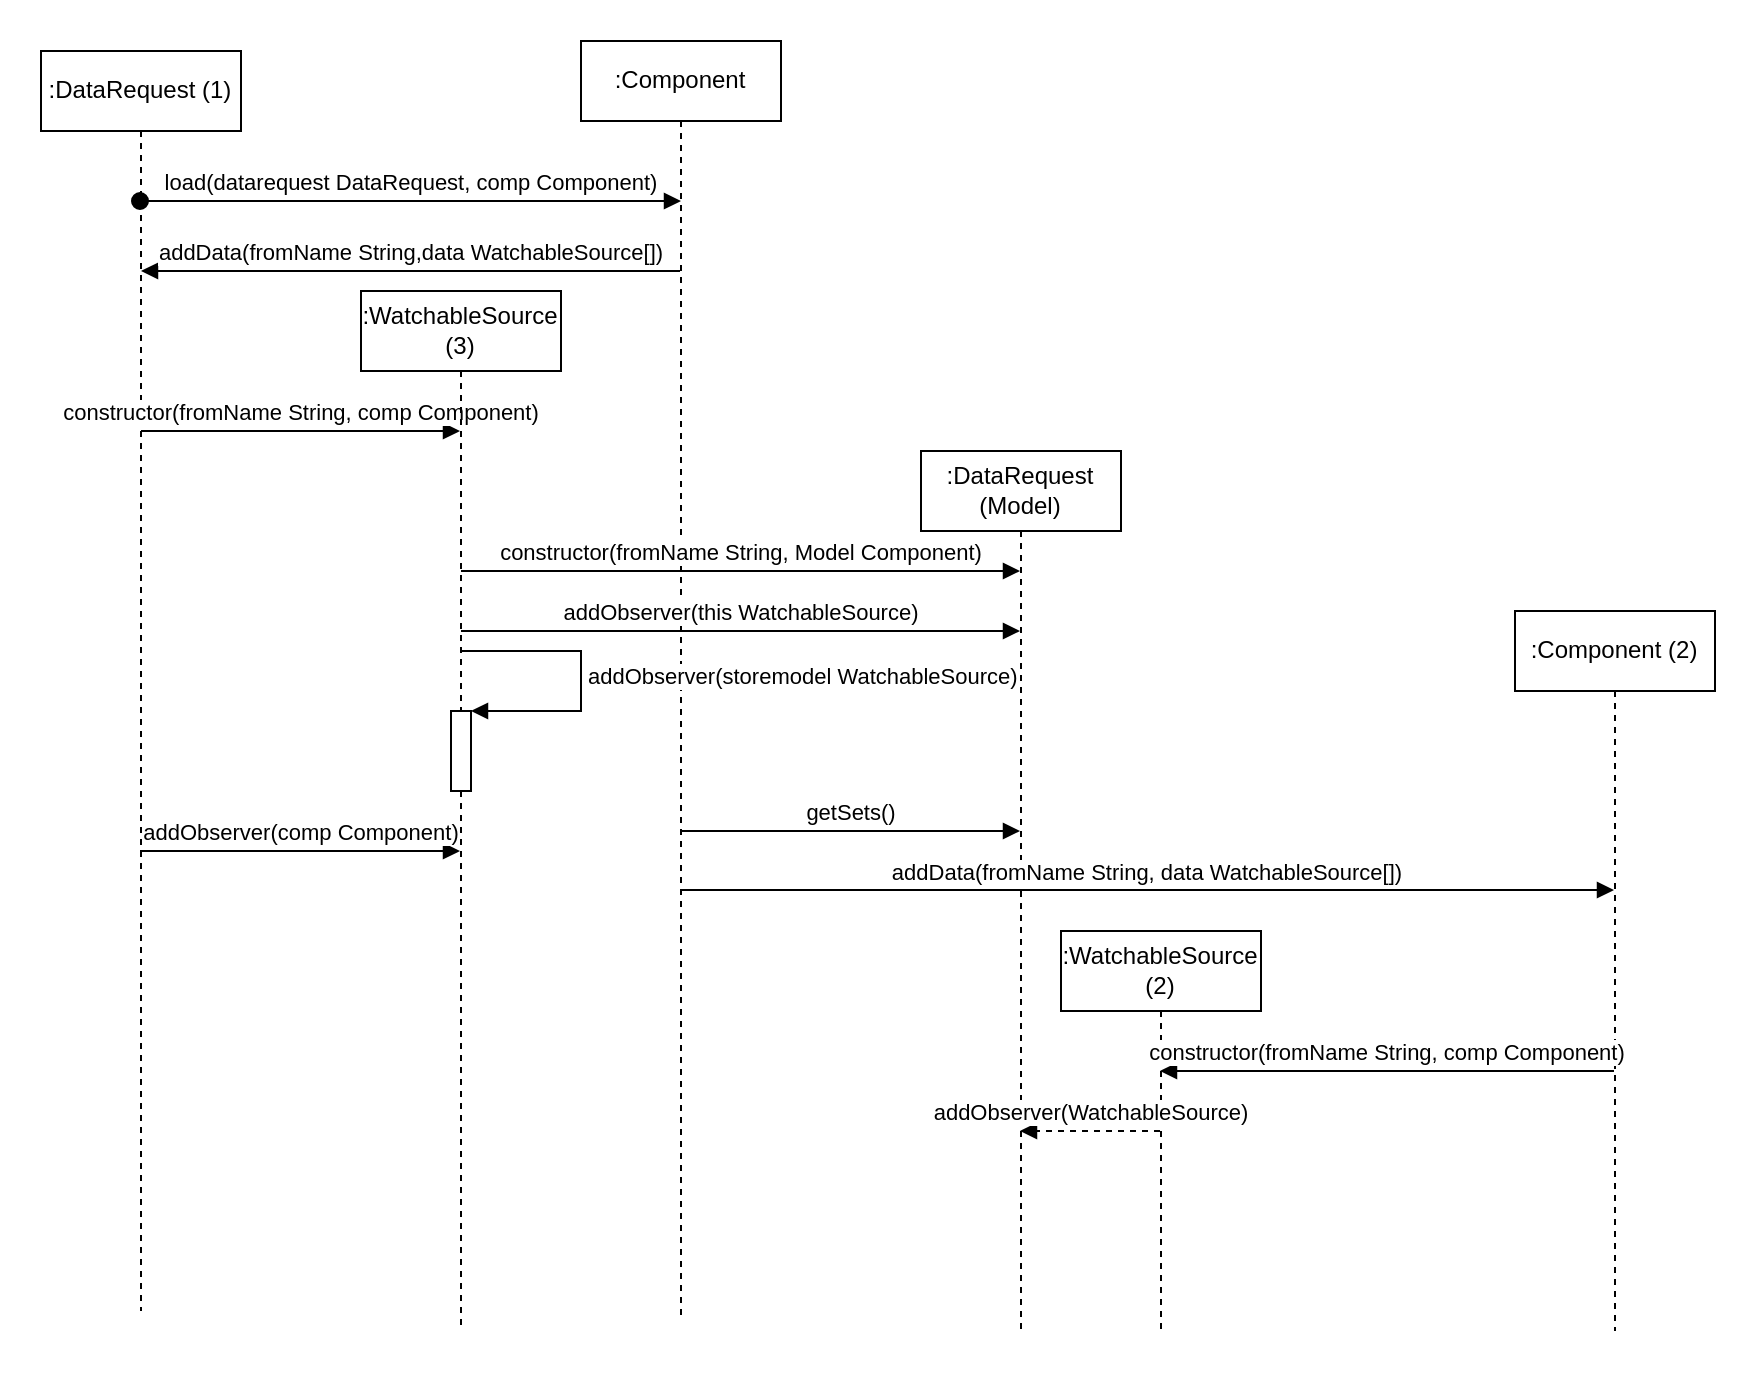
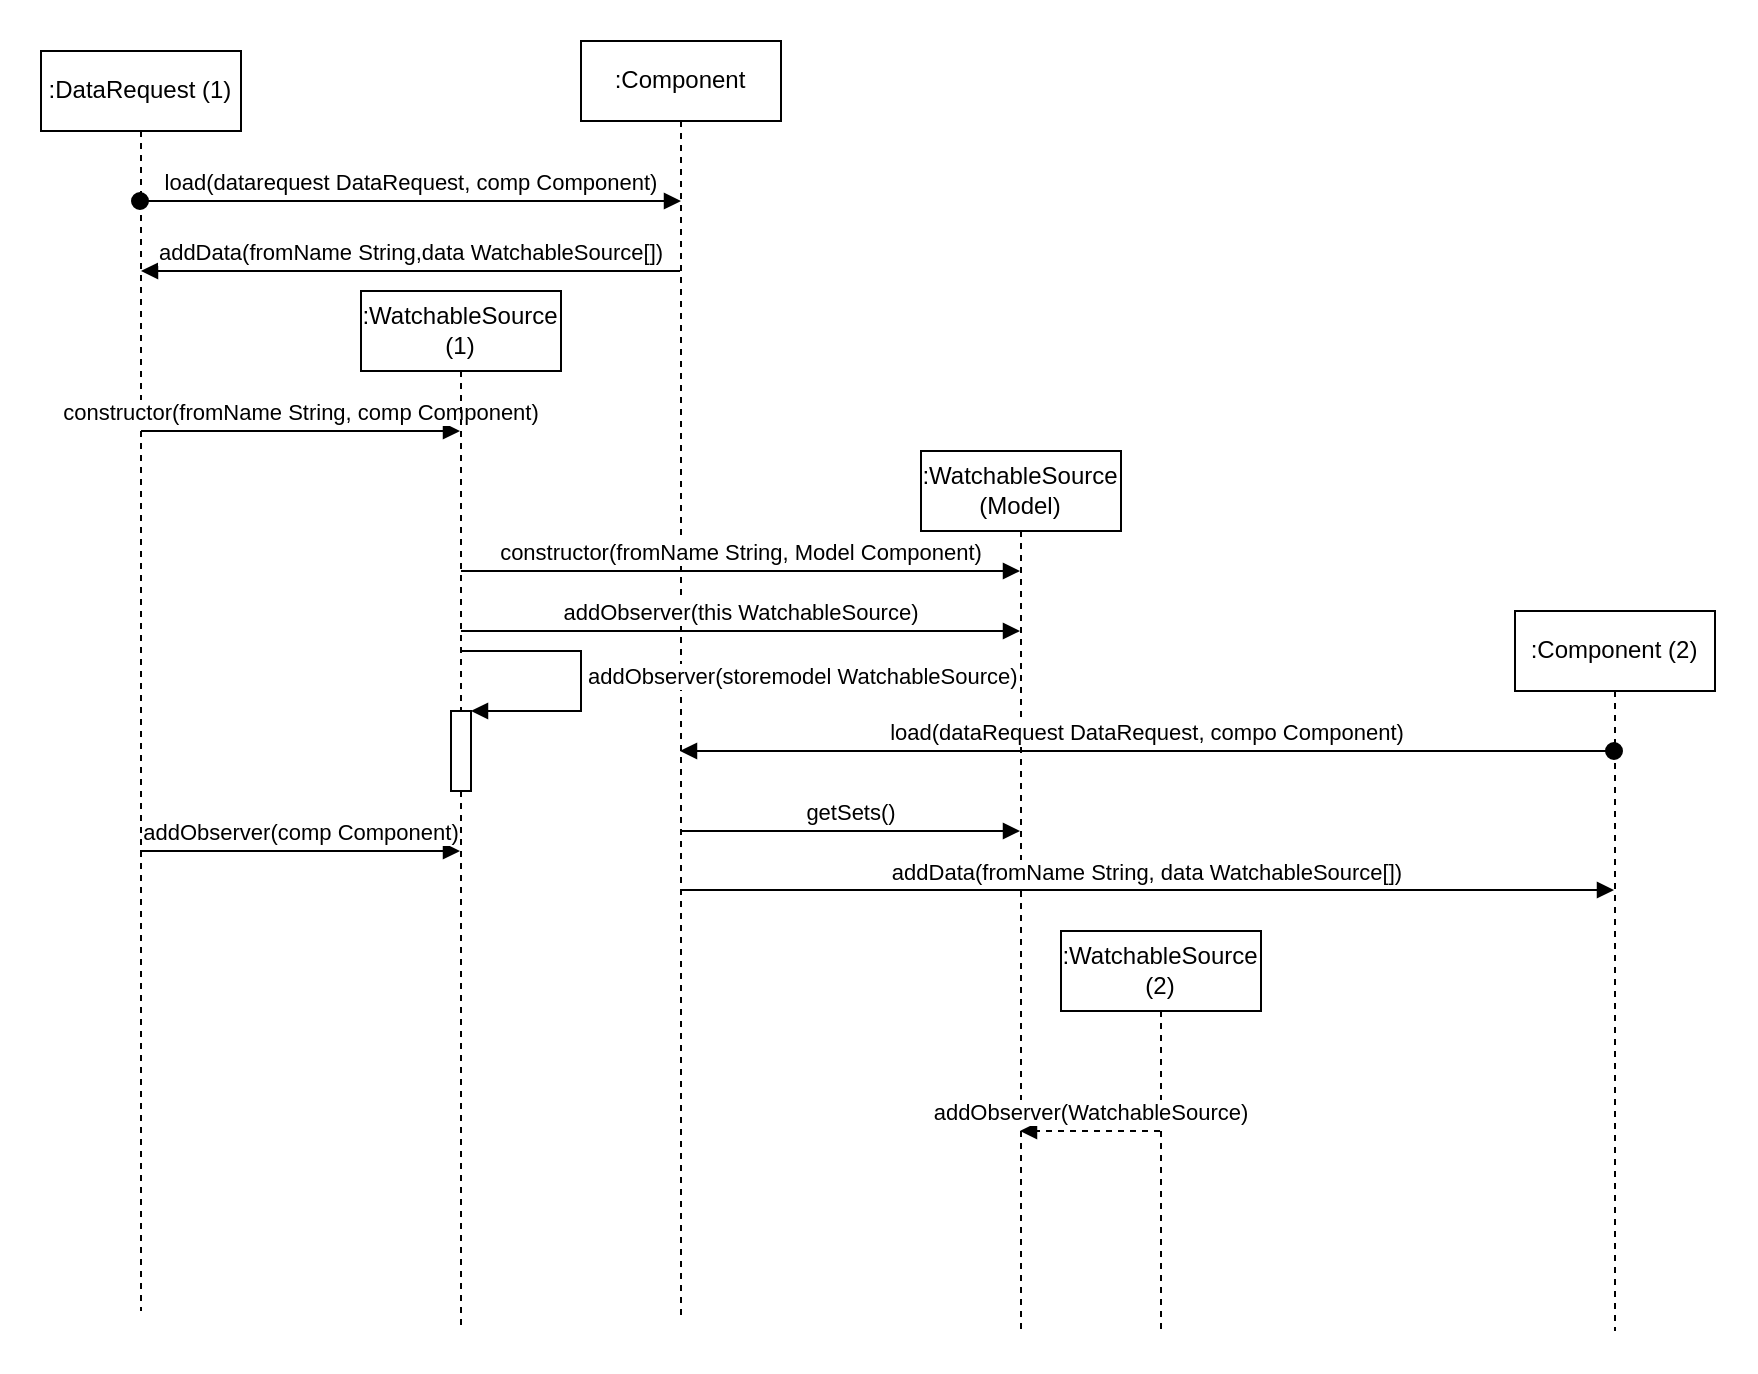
- <mxCell id="9" value=":WatchableSource (3)" style="shape=umlLifeline;perimeter=lifelinePerimeter;whiteSpace=wrap;html=1;container=1;collapsible=0;recursiveResize=0;outlineConnect=0;" parent="1" vertex="1"><mxGeometry x="180" y="145" width="100" height="520" as="geometry" /></mxCell>
+ <mxCell id="9" value=":WatchableSource (1)" style="shape=umlLifeline;perimeter=lifelinePerimeter;whiteSpace=wrap;html=1;container=1;collapsible=0;recursiveResize=0;outlineConnect=0;" parent="1" vertex="1"><mxGeometry x="180" y="145" width="100" height="520" as="geometry" /></mxCell>
- <mxCell id="15" value=":DataRequest (Model)" style="shape=umlLifeline;perimeter=lifelinePerimeter;whiteSpace=wrap;html=1;container=1;collapsible=0;recursiveResize=0;outlineConnect=0;" parent="1" vertex="1"><mxGeometry x="460" y="225" width="100" height="440" as="geometry" /></mxCell>
+ <mxCell id="15" value=":WatchableSource (Model)" style="shape=umlLifeline;perimeter=lifelinePerimeter;whiteSpace=wrap;html=1;container=1;collapsible=0;recursiveResize=0;outlineConnect=0;" parent="1" vertex="1"><mxGeometry x="460" y="225" width="100" height="440" as="geometry" /></mxCell>
+ <mxCell id="17" value="load(dataRequest DataRequest, compo Component)" style="html=1;verticalAlign=bottom;startArrow=oval;startFill=1;endArrow=block;startSize=8;rounded=0;" parent="1" source="8" target="5" edge="1"><mxGeometry width="60" relative="1" as="geometry"><mxPoint x="720" y="465" as="sourcePoint" /><mxPoint x="520" y="345" as="targetPoint" /><Array as="points"><mxPoint x="690" y="375" /></Array></mxGeometry></mxCell>
- <mxCell id="19" value="constructor(fromName String, comp Component)" style="html=1;verticalAlign=bottom;endArrow=block;rounded=0;" parent="1" source="8" target="14" edge="1"><mxGeometry width="80" relative="1" as="geometry"><mxPoint x="730" y="585" as="sourcePoint" /><mxPoint x="790" y="525" as="targetPoint" /><Array as="points"><mxPoint x="770" y="535" /></Array></mxGeometry></mxCell>
